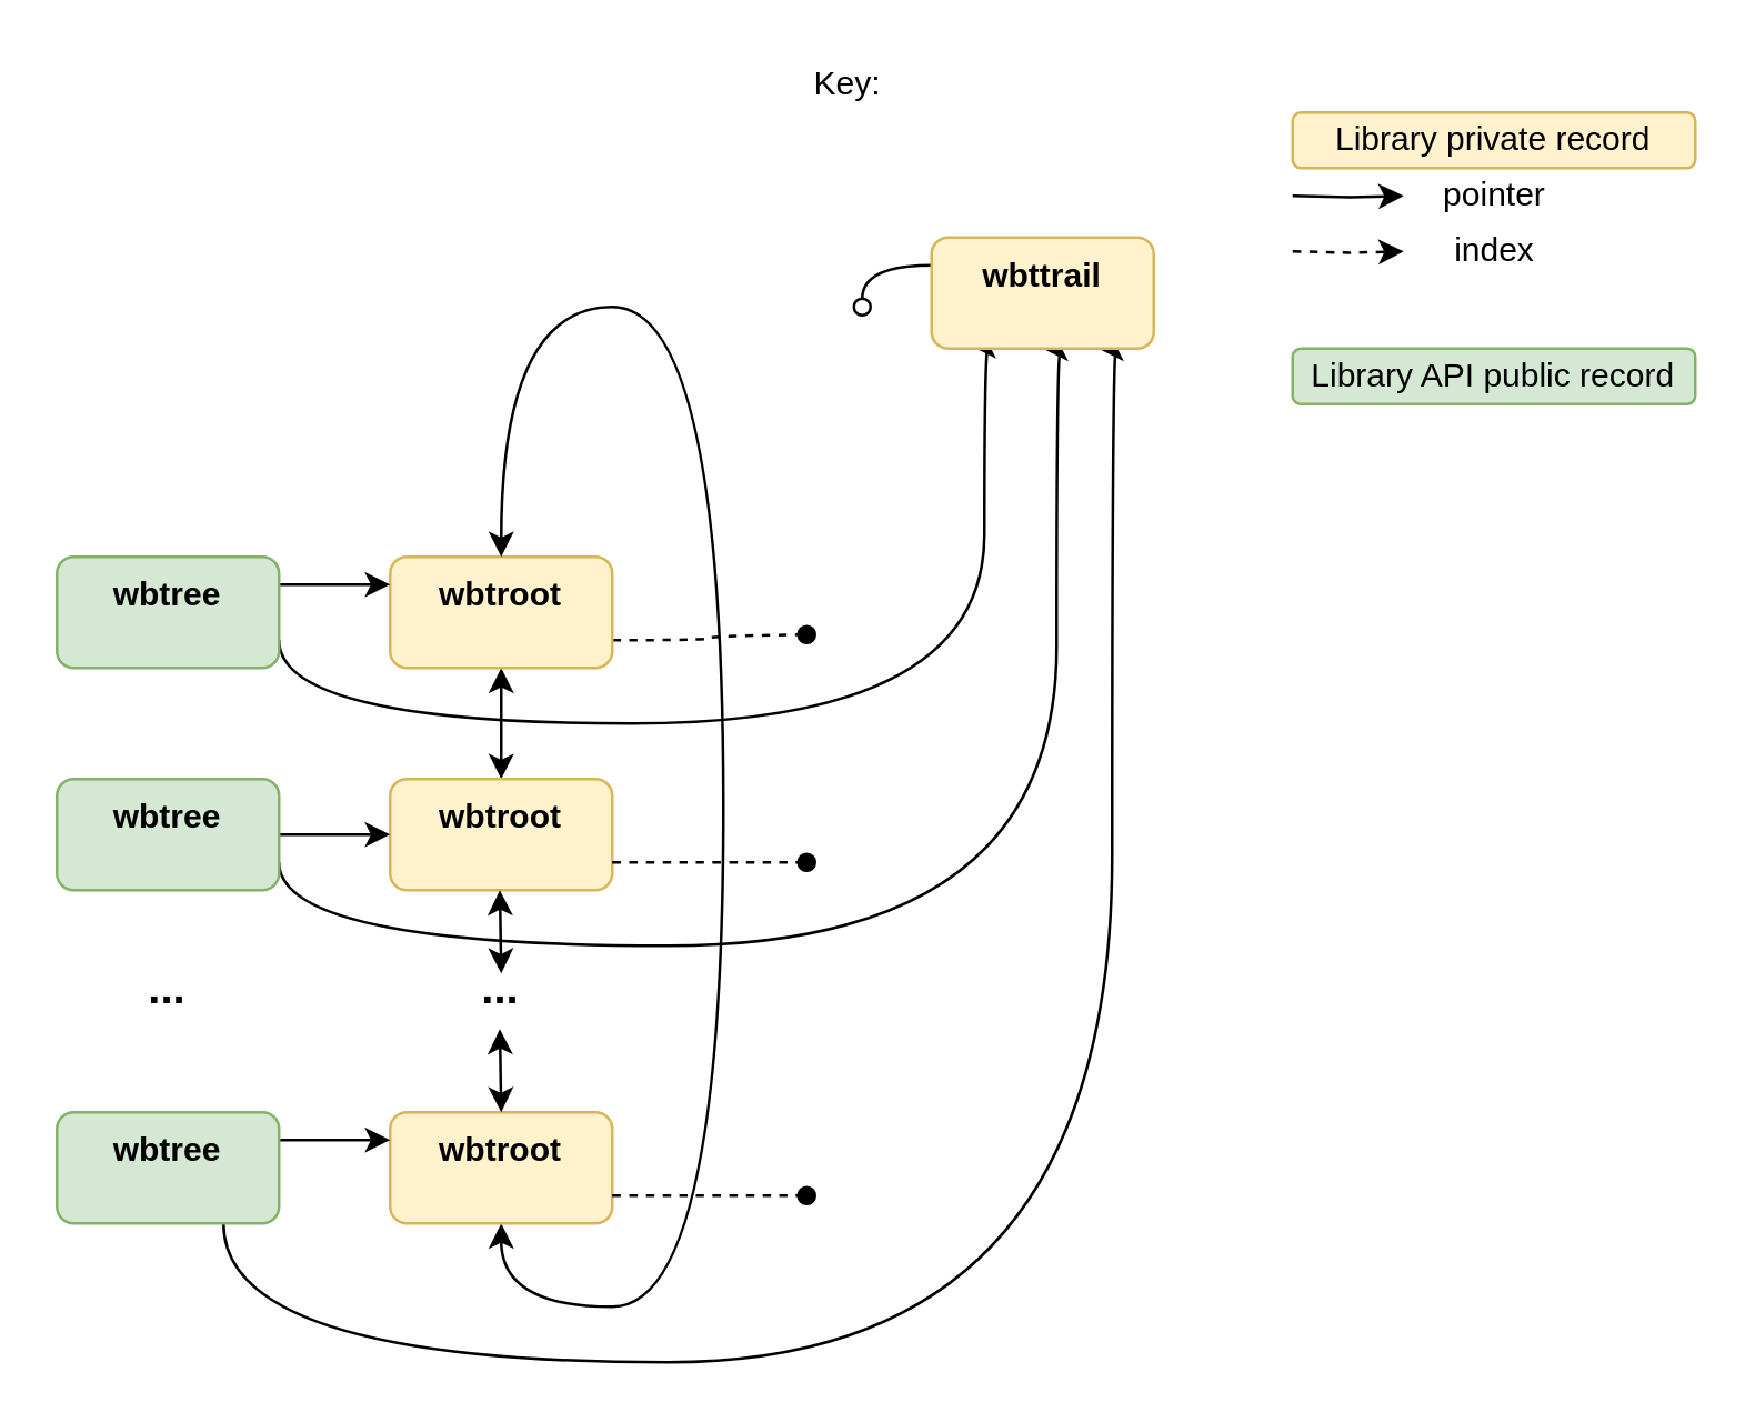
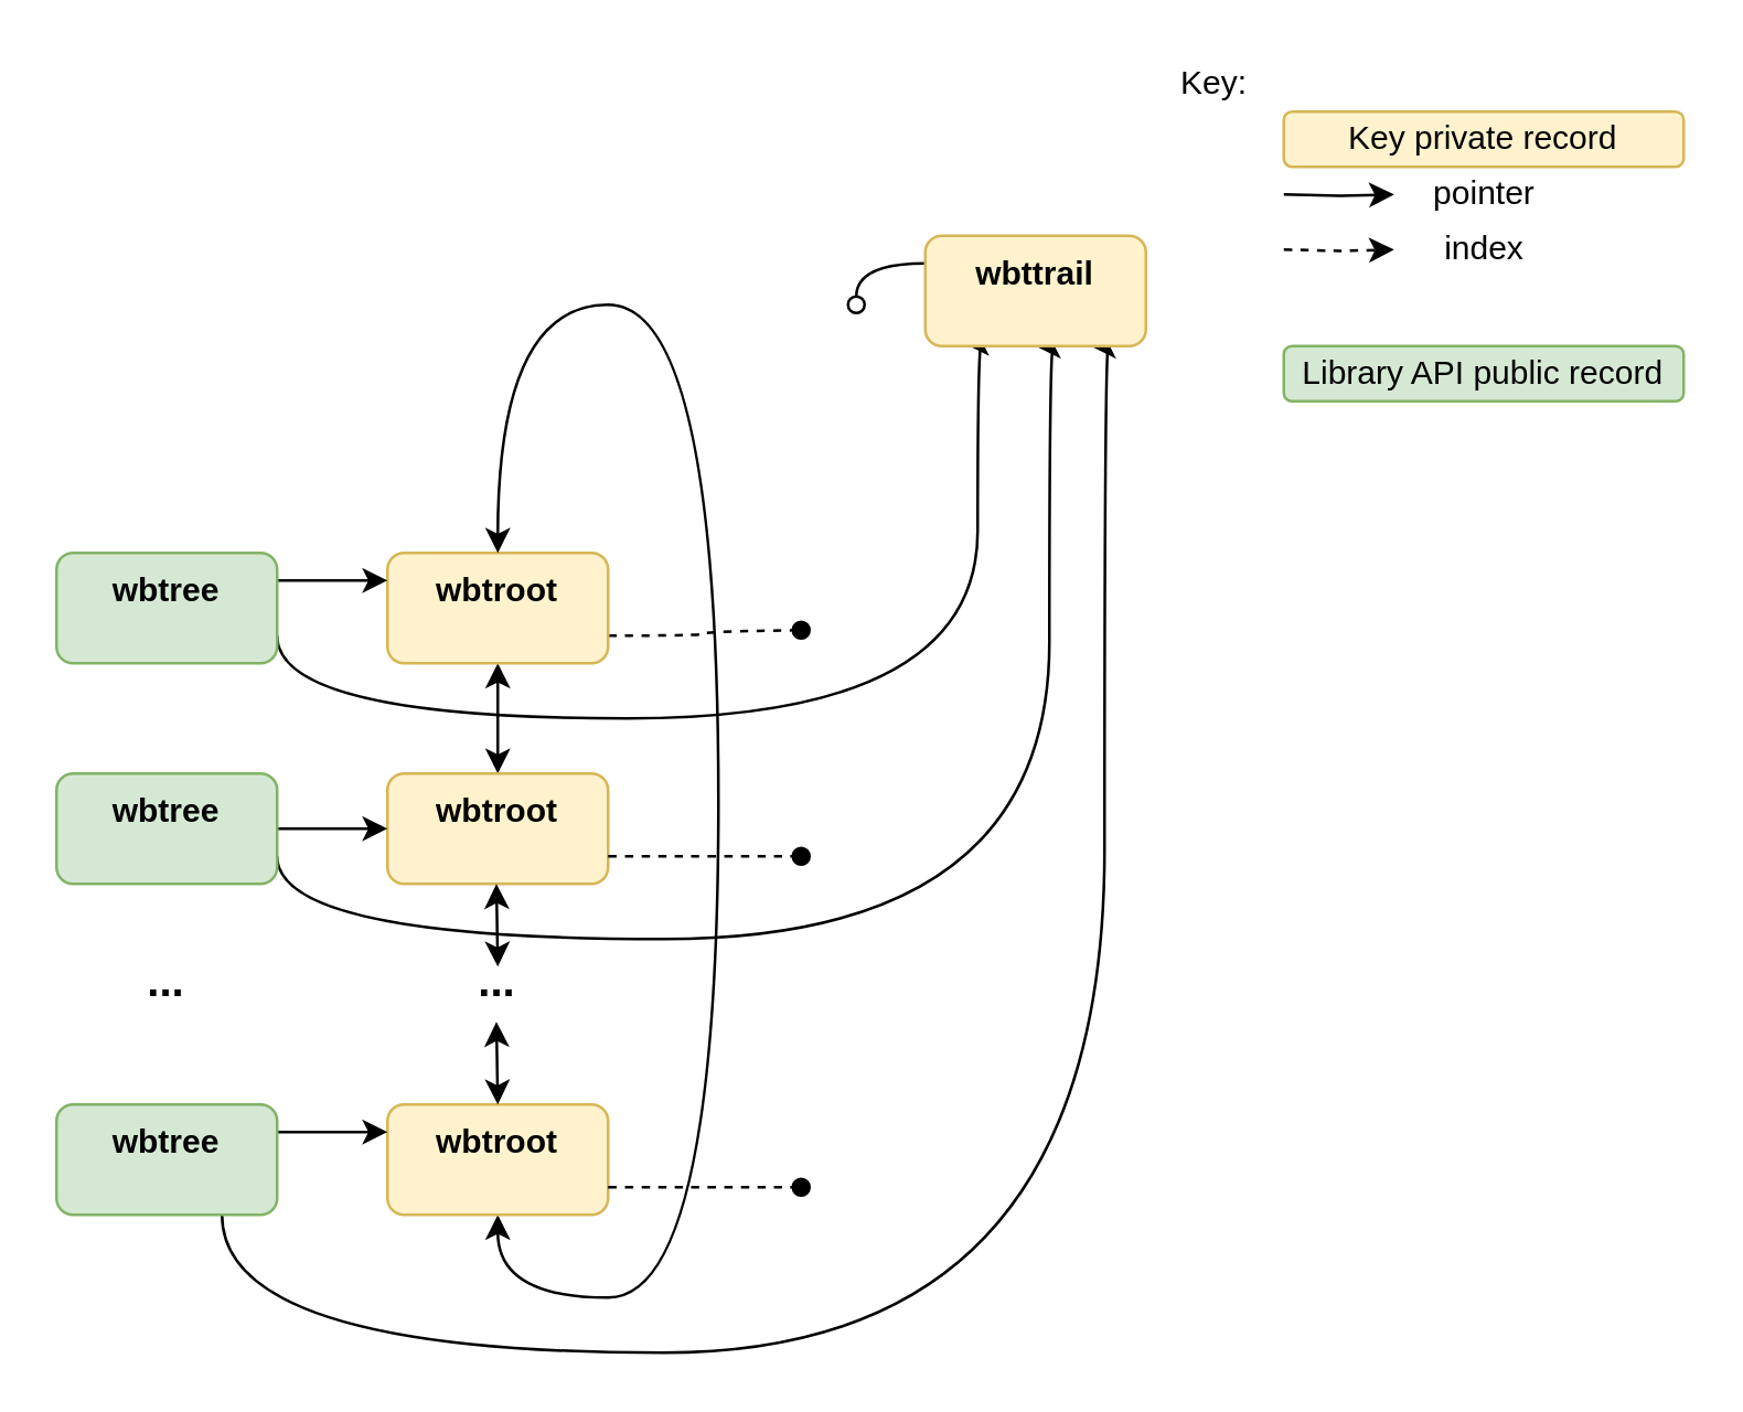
- <mxCell id="31" value="Key:" style="text;html=1;strokeColor=none;fillColor=none;align=center;verticalAlign=middle;whiteSpace=wrap;rounded=0;shadow=0;glass=0;sketch=0;fontSize=12;" parent="1" vertex="1"><mxGeometry x="280" y="20" width="50" height="20" as="geometry" /></mxCell>
+ <mxCell id="31" value="Key:" style="text;html=1;strokeColor=none;fillColor=none;align=center;verticalAlign=middle;whiteSpace=wrap;rounded=0;shadow=0;glass=0;sketch=0;fontSize=12;" parent="1" vertex="1"><mxGeometry x="415" y="20" width="50" height="20" as="geometry" /></mxCell>
- <mxCell id="26" value="Library private record" style="rounded=1;whiteSpace=wrap;html=1;shadow=0;glass=0;sketch=0;fontSize=12;fillColor=#fff2cc;strokeColor=#d6b656;" parent="1" vertex="1"><mxGeometry x="465" y="40" width="145" height="20" as="geometry" /></mxCell>
+ <mxCell id="26" value="Key private record" style="rounded=1;whiteSpace=wrap;html=1;shadow=0;glass=0;sketch=0;fontSize=12;fillColor=#fff2cc;strokeColor=#d6b656;" parent="1" vertex="1"><mxGeometry x="465" y="40" width="145" height="20" as="geometry" /></mxCell>
